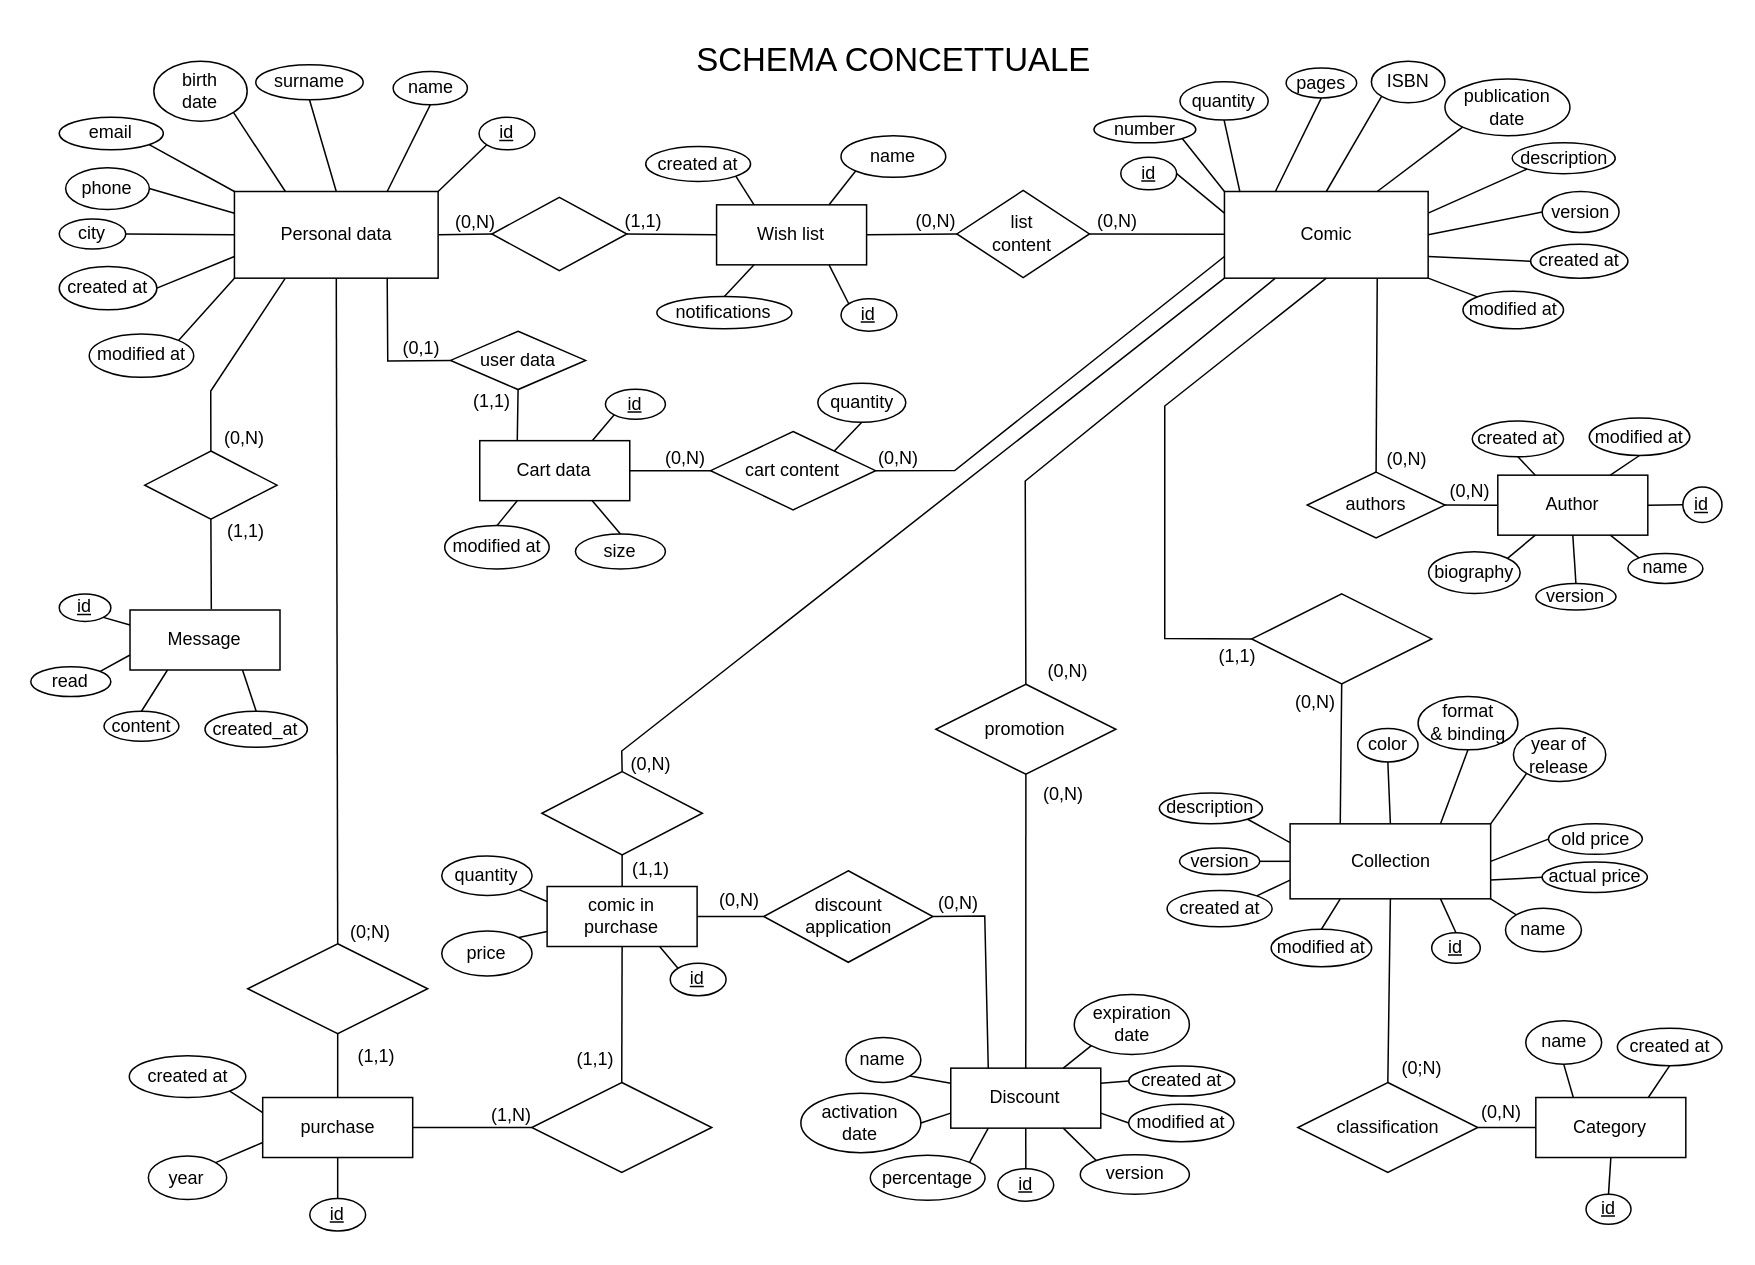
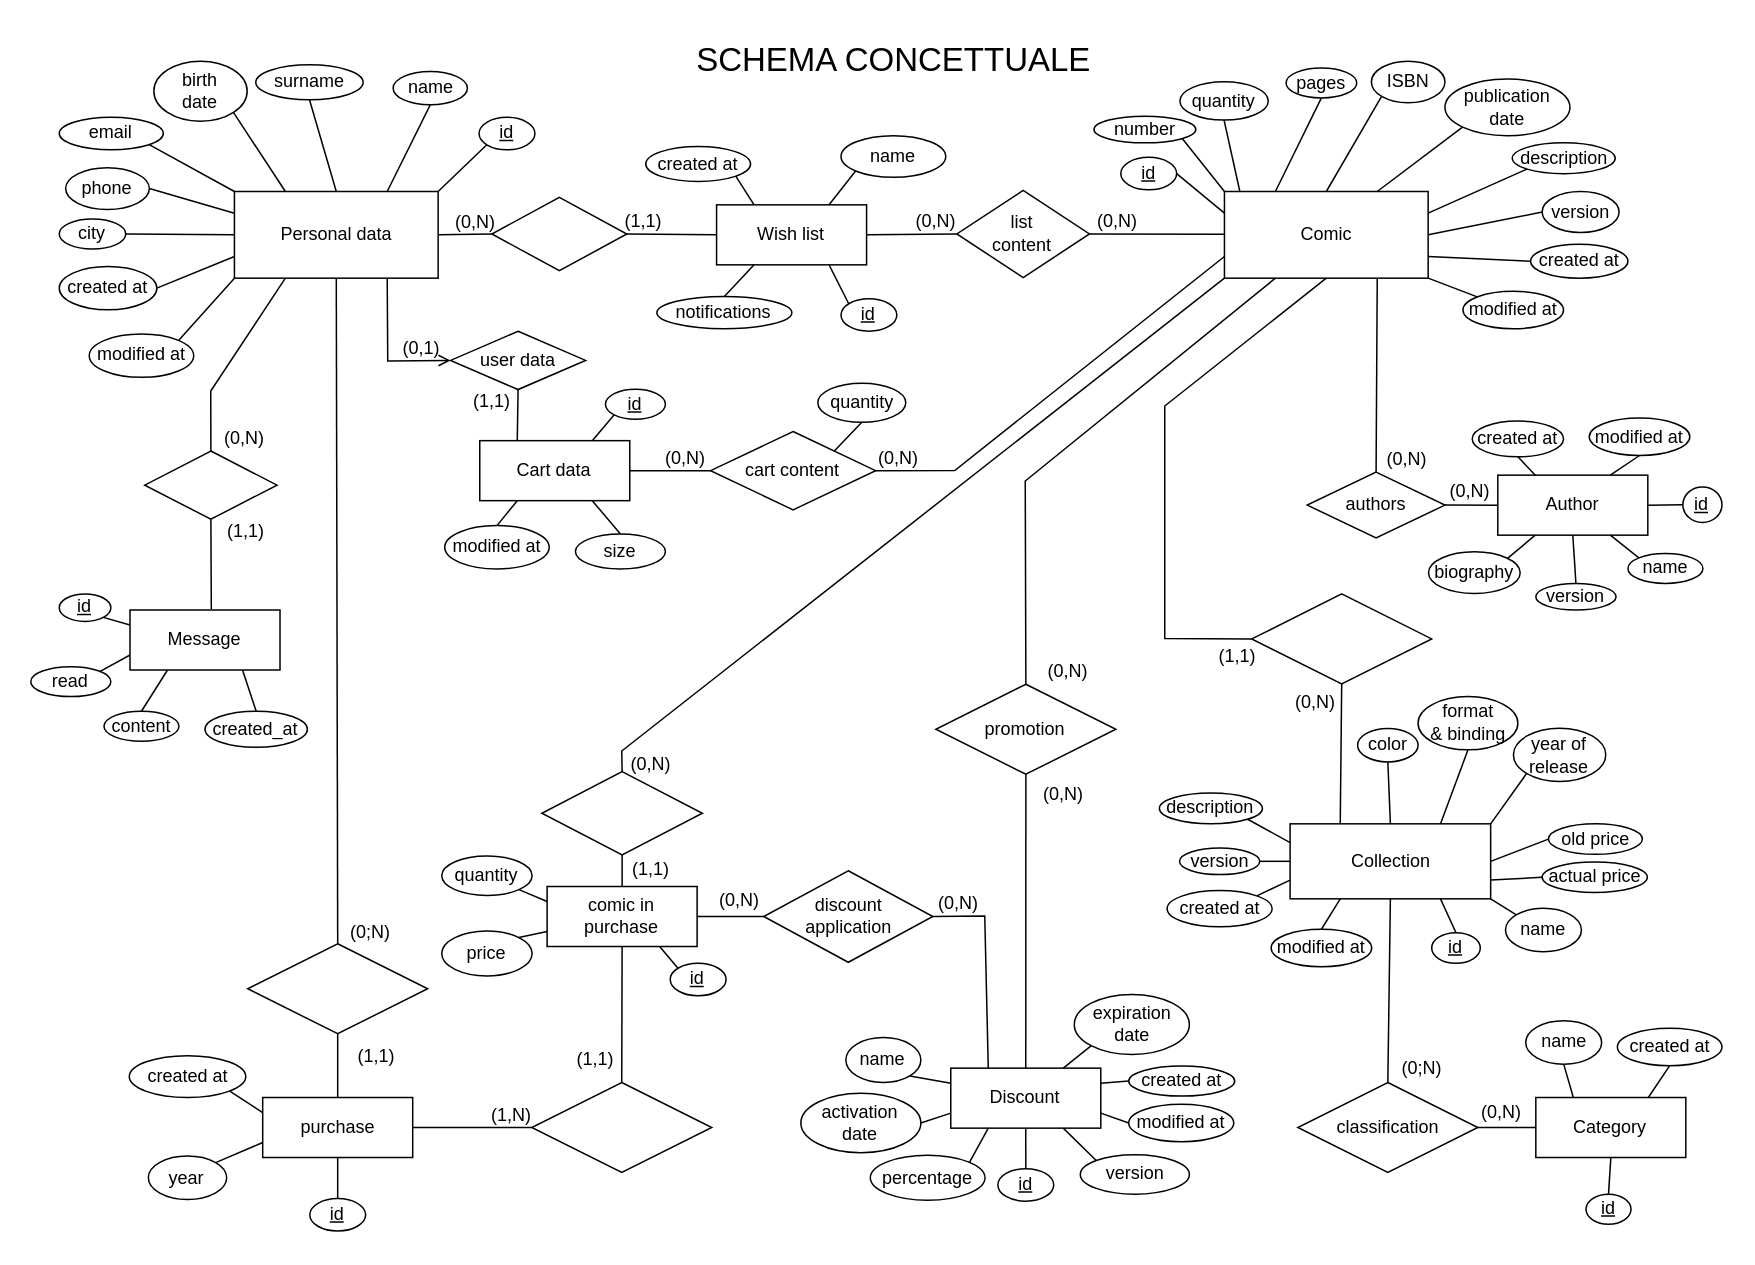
- <mxCell id="126" value="" style="endArrow=none;html=1;rounded=0;exitX=0.75;exitY=1;exitDx=0;exitDy=0;entryX=0;entryY=0.5;entryDx=0;entryDy=0;" parent="1" source="3" target="125" edge="1"><mxGeometry relative="1" as="geometry"><mxPoint x="296.41" y="257" as="sourcePoint" /><mxPoint x="286" y="280" as="targetPoint" /><Array as="points"><mxPoint x="258" y="240" /></Array></mxGeometry></mxCell>
+ <mxCell id="126" value="" style="endArrow=open;html=1;rounded=0;exitX=0.75;exitY=1;exitDx=0;exitDy=0;entryX=0;entryY=0.5;entryDx=0;entryDy=0;" parent="1" source="3" target="125" edge="1"><mxGeometry relative="1" as="geometry"><mxPoint x="296.41" y="257" as="sourcePoint" /><mxPoint x="286" y="280" as="targetPoint" /><Array as="points"><mxPoint x="258" y="240" /></Array></mxGeometry></mxCell>
